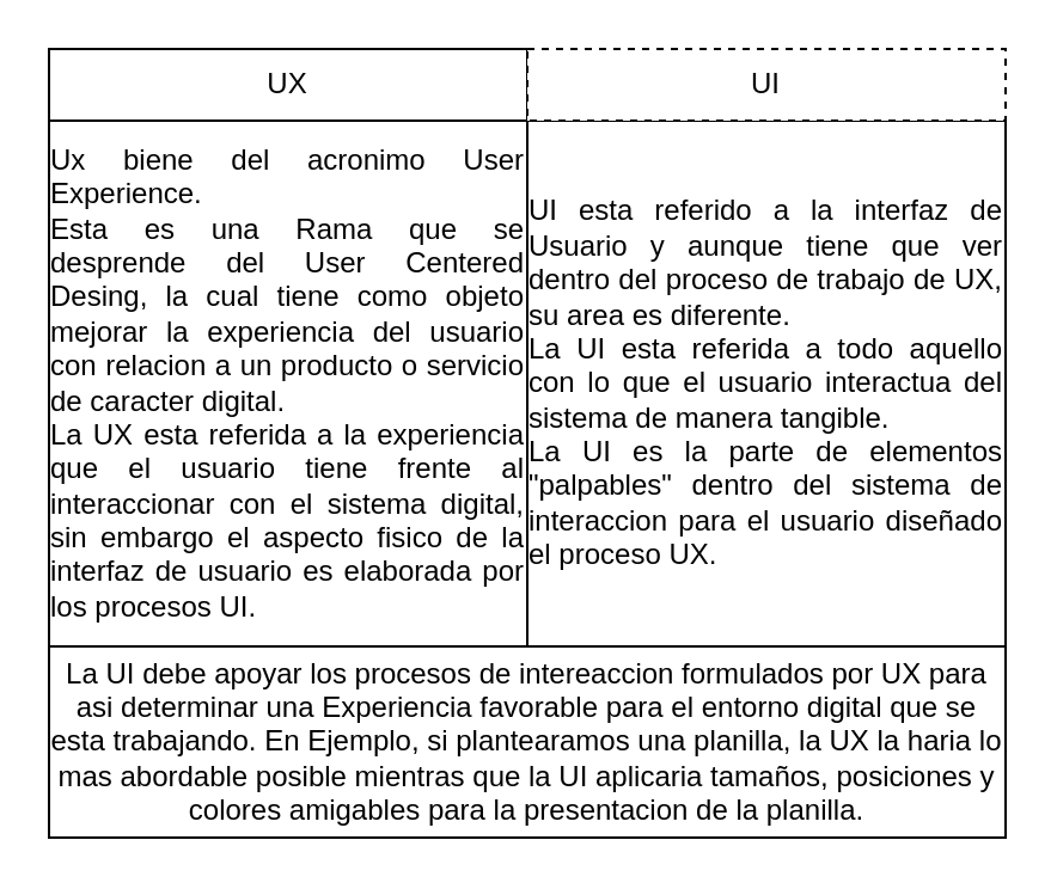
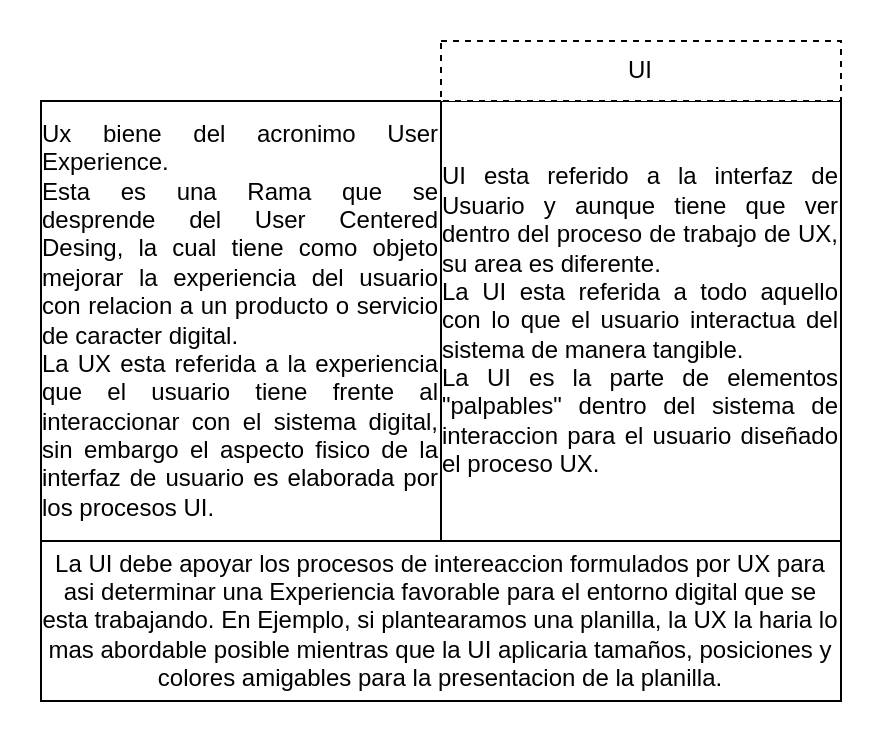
- <mxCell id="3" value="UX" style="rounded=0;whiteSpace=wrap;html=1;" vertex="1" parent="1"><mxGeometry x="20" y="20" width="200" height="30" as="geometry" /></mxCell>
